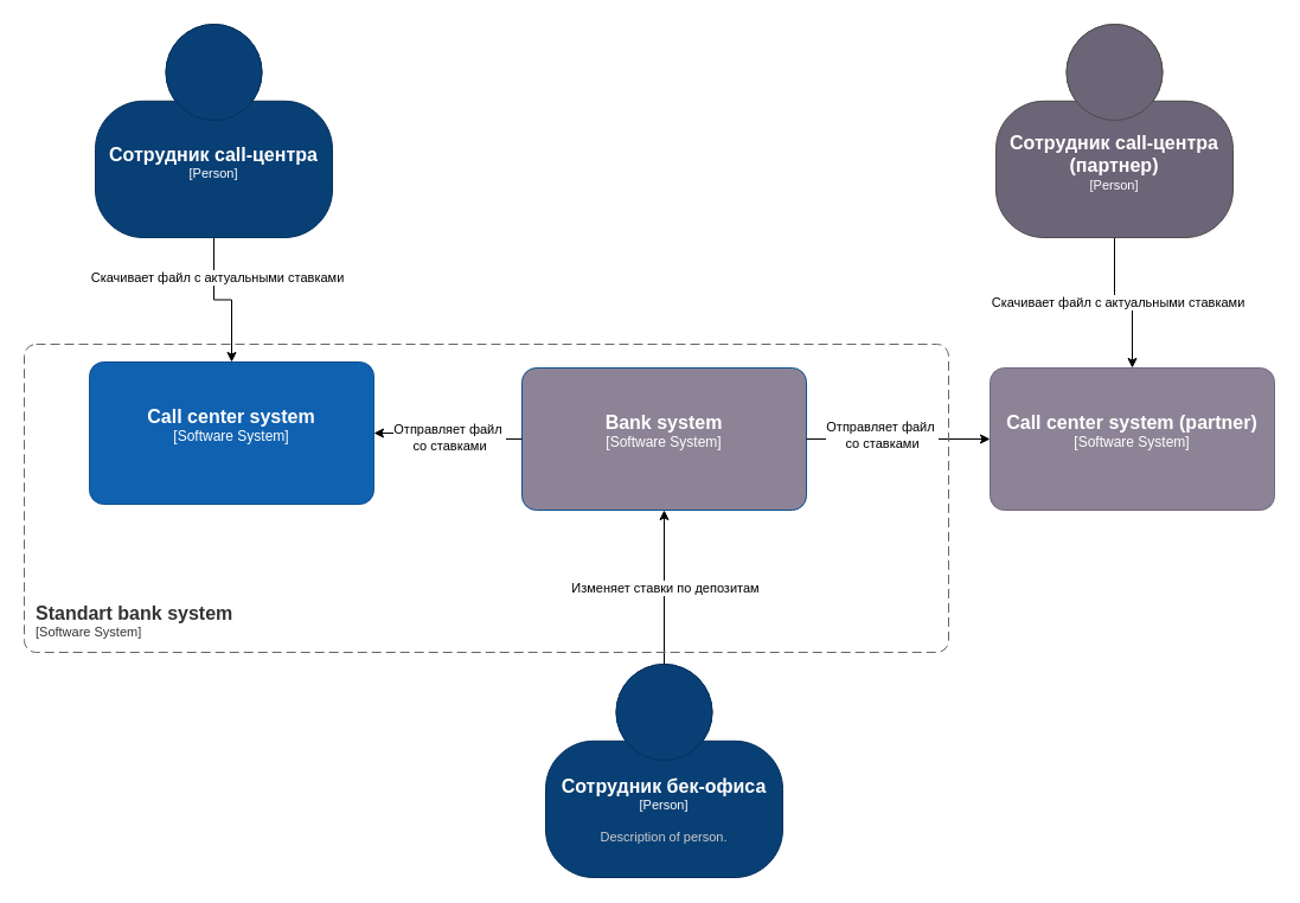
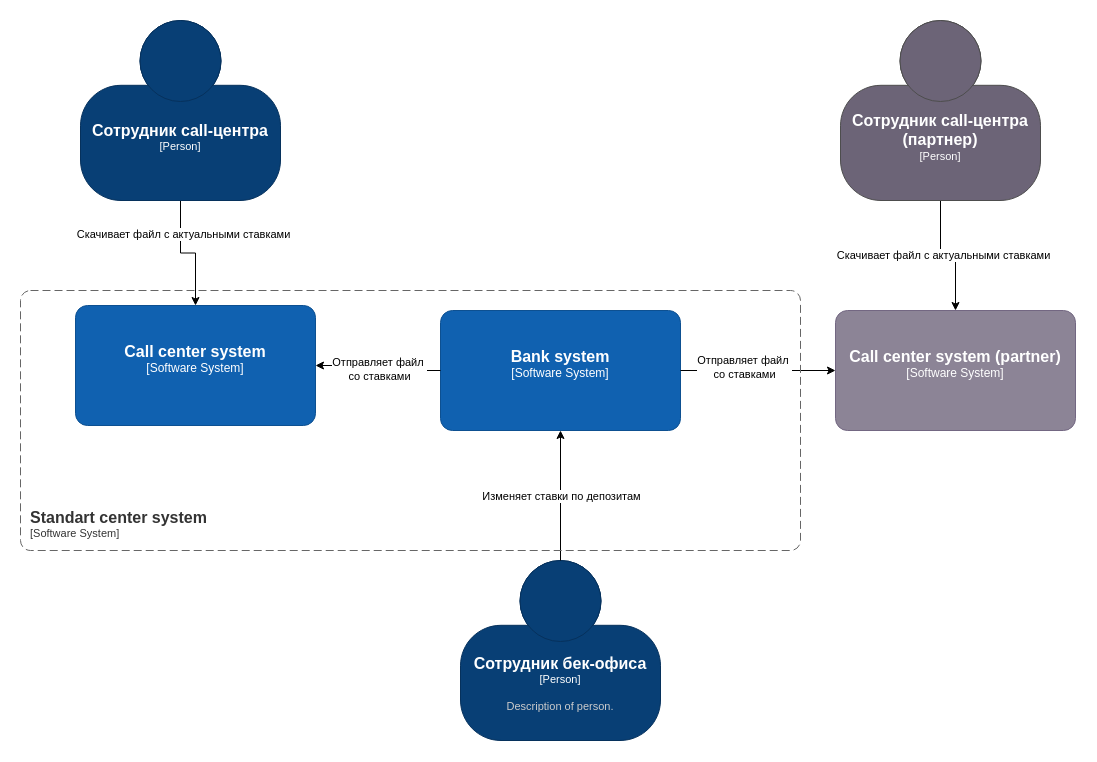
- <mxCell id="2" value="&lt;font style=&quot;font-size: 16px&quot;&gt;&lt;b&gt;Bank system&lt;/b&gt;&lt;/font&gt;&lt;div&gt;[Software System]&lt;/div&gt;&lt;br&gt;&lt;div&gt;&lt;font style=&quot;font-size: 11px&quot;&gt;&lt;font color=&quot;#cccccc&quot;&gt;&lt;/font&gt;&lt;/div&gt;" style="rounded=1;whiteSpace=wrap;html=1;labelBackgroundColor=none;fillColor=#8c8496;fontColor=#ffffff;align=center;arcSize=10;strokeColor=#0D5091;metaEdit=1;resizable=0;points=[[0.25,0,0],[0.5,0,0],[0.75,0,0],[1,0.25,0],[1,0.5,0],[1,0.75,0],[0.75,1,0],[0.5,1,0],[0.25,1,0],[0,0.75,0],[0,0.5,0],[0,0.25,0]];" vertex="1" parent="1"><mxGeometry x="440" y="310" width="240" height="120" as="geometry" /></mxCell>
+ <mxCell id="2" value="&lt;font style=&quot;font-size: 16px&quot;&gt;&lt;b&gt;Bank system&lt;/b&gt;&lt;/font&gt;&lt;div&gt;[Software System]&lt;/div&gt;&lt;br&gt;&lt;div&gt;&lt;font style=&quot;font-size: 11px&quot;&gt;&lt;font color=&quot;#cccccc&quot;&gt;&lt;/font&gt;&lt;/div&gt;" style="rounded=1;whiteSpace=wrap;html=1;labelBackgroundColor=none;fillColor=#1061B0;fontColor=#ffffff;align=center;arcSize=10;strokeColor=#0D5091;metaEdit=1;resizable=0;points=[[0.25,0,0],[0.5,0,0],[0.75,0,0],[1,0.25,0],[1,0.5,0],[1,0.75,0],[0.75,1,0],[0.5,1,0],[0.25,1,0],[0,0.75,0],[0,0.5,0],[0,0.25,0]];" vertex="1" parent="1"><mxGeometry x="440" y="310" width="240" height="120" as="geometry" /></mxCell>
- <mxCell id="18" value="&lt;font style=&quot;font-size: 16px&quot;&gt;&lt;b&gt;&lt;div style=&quot;text-align: left&quot;&gt;Standart bank system&lt;/div&gt;&lt;/b&gt;&lt;/font&gt;&lt;div style=&quot;text-align: left&quot;&gt;[Software System]&lt;/div&gt;" style="rounded=1;fontSize=11;whiteSpace=wrap;html=1;dashed=1;arcSize=20;fillColor=none;strokeColor=#666666;fontColor=#333333;labelBackgroundColor=none;align=left;verticalAlign=bottom;labelBorderColor=none;spacingTop=0;spacing=10;dashPattern=8 4;metaEdit=1;rotatable=0;perimeter=rectanglePerimeter;noLabel=0;labelPadding=0;allowArrows=0;connectable=0;expand=0;recursiveResize=0;editable=1;pointerEvents=0;absoluteArcSize=1;points=[[0.25,0,0],[0.5,0,0],[0.75,0,0],[1,0.25,0],[1,0.5,0],[1,0.75,0],[0.75,1,0],[0.5,1,0],[0.25,1,0],[0,0.75,0],[0,0.5,0],[0,0.25,0]];" vertex="1" parent="1"><mxGeometry x="20" y="290" width="780" height="260" as="geometry" /></mxCell>
+ <mxCell id="18" value="&lt;font style=&quot;font-size: 16px&quot;&gt;&lt;b&gt;&lt;div style=&quot;text-align: left&quot;&gt;Standart center system&lt;/div&gt;&lt;/b&gt;&lt;/font&gt;&lt;div style=&quot;text-align: left&quot;&gt;[Software System]&lt;/div&gt;" style="rounded=1;fontSize=11;whiteSpace=wrap;html=1;dashed=1;arcSize=20;fillColor=none;strokeColor=#666666;fontColor=#333333;labelBackgroundColor=none;align=left;verticalAlign=bottom;labelBorderColor=none;spacingTop=0;spacing=10;dashPattern=8 4;metaEdit=1;rotatable=0;perimeter=rectanglePerimeter;noLabel=0;labelPadding=0;allowArrows=0;connectable=0;expand=0;recursiveResize=0;editable=1;pointerEvents=0;absoluteArcSize=1;points=[[0.25,0,0],[0.5,0,0],[0.75,0,0],[1,0.25,0],[1,0.5,0],[1,0.75,0],[0.75,1,0],[0.5,1,0],[0.25,1,0],[0,0.75,0],[0,0.5,0],[0,0.25,0]];" vertex="1" parent="1"><mxGeometry x="20" y="290" width="780" height="260" as="geometry" /></mxCell>
